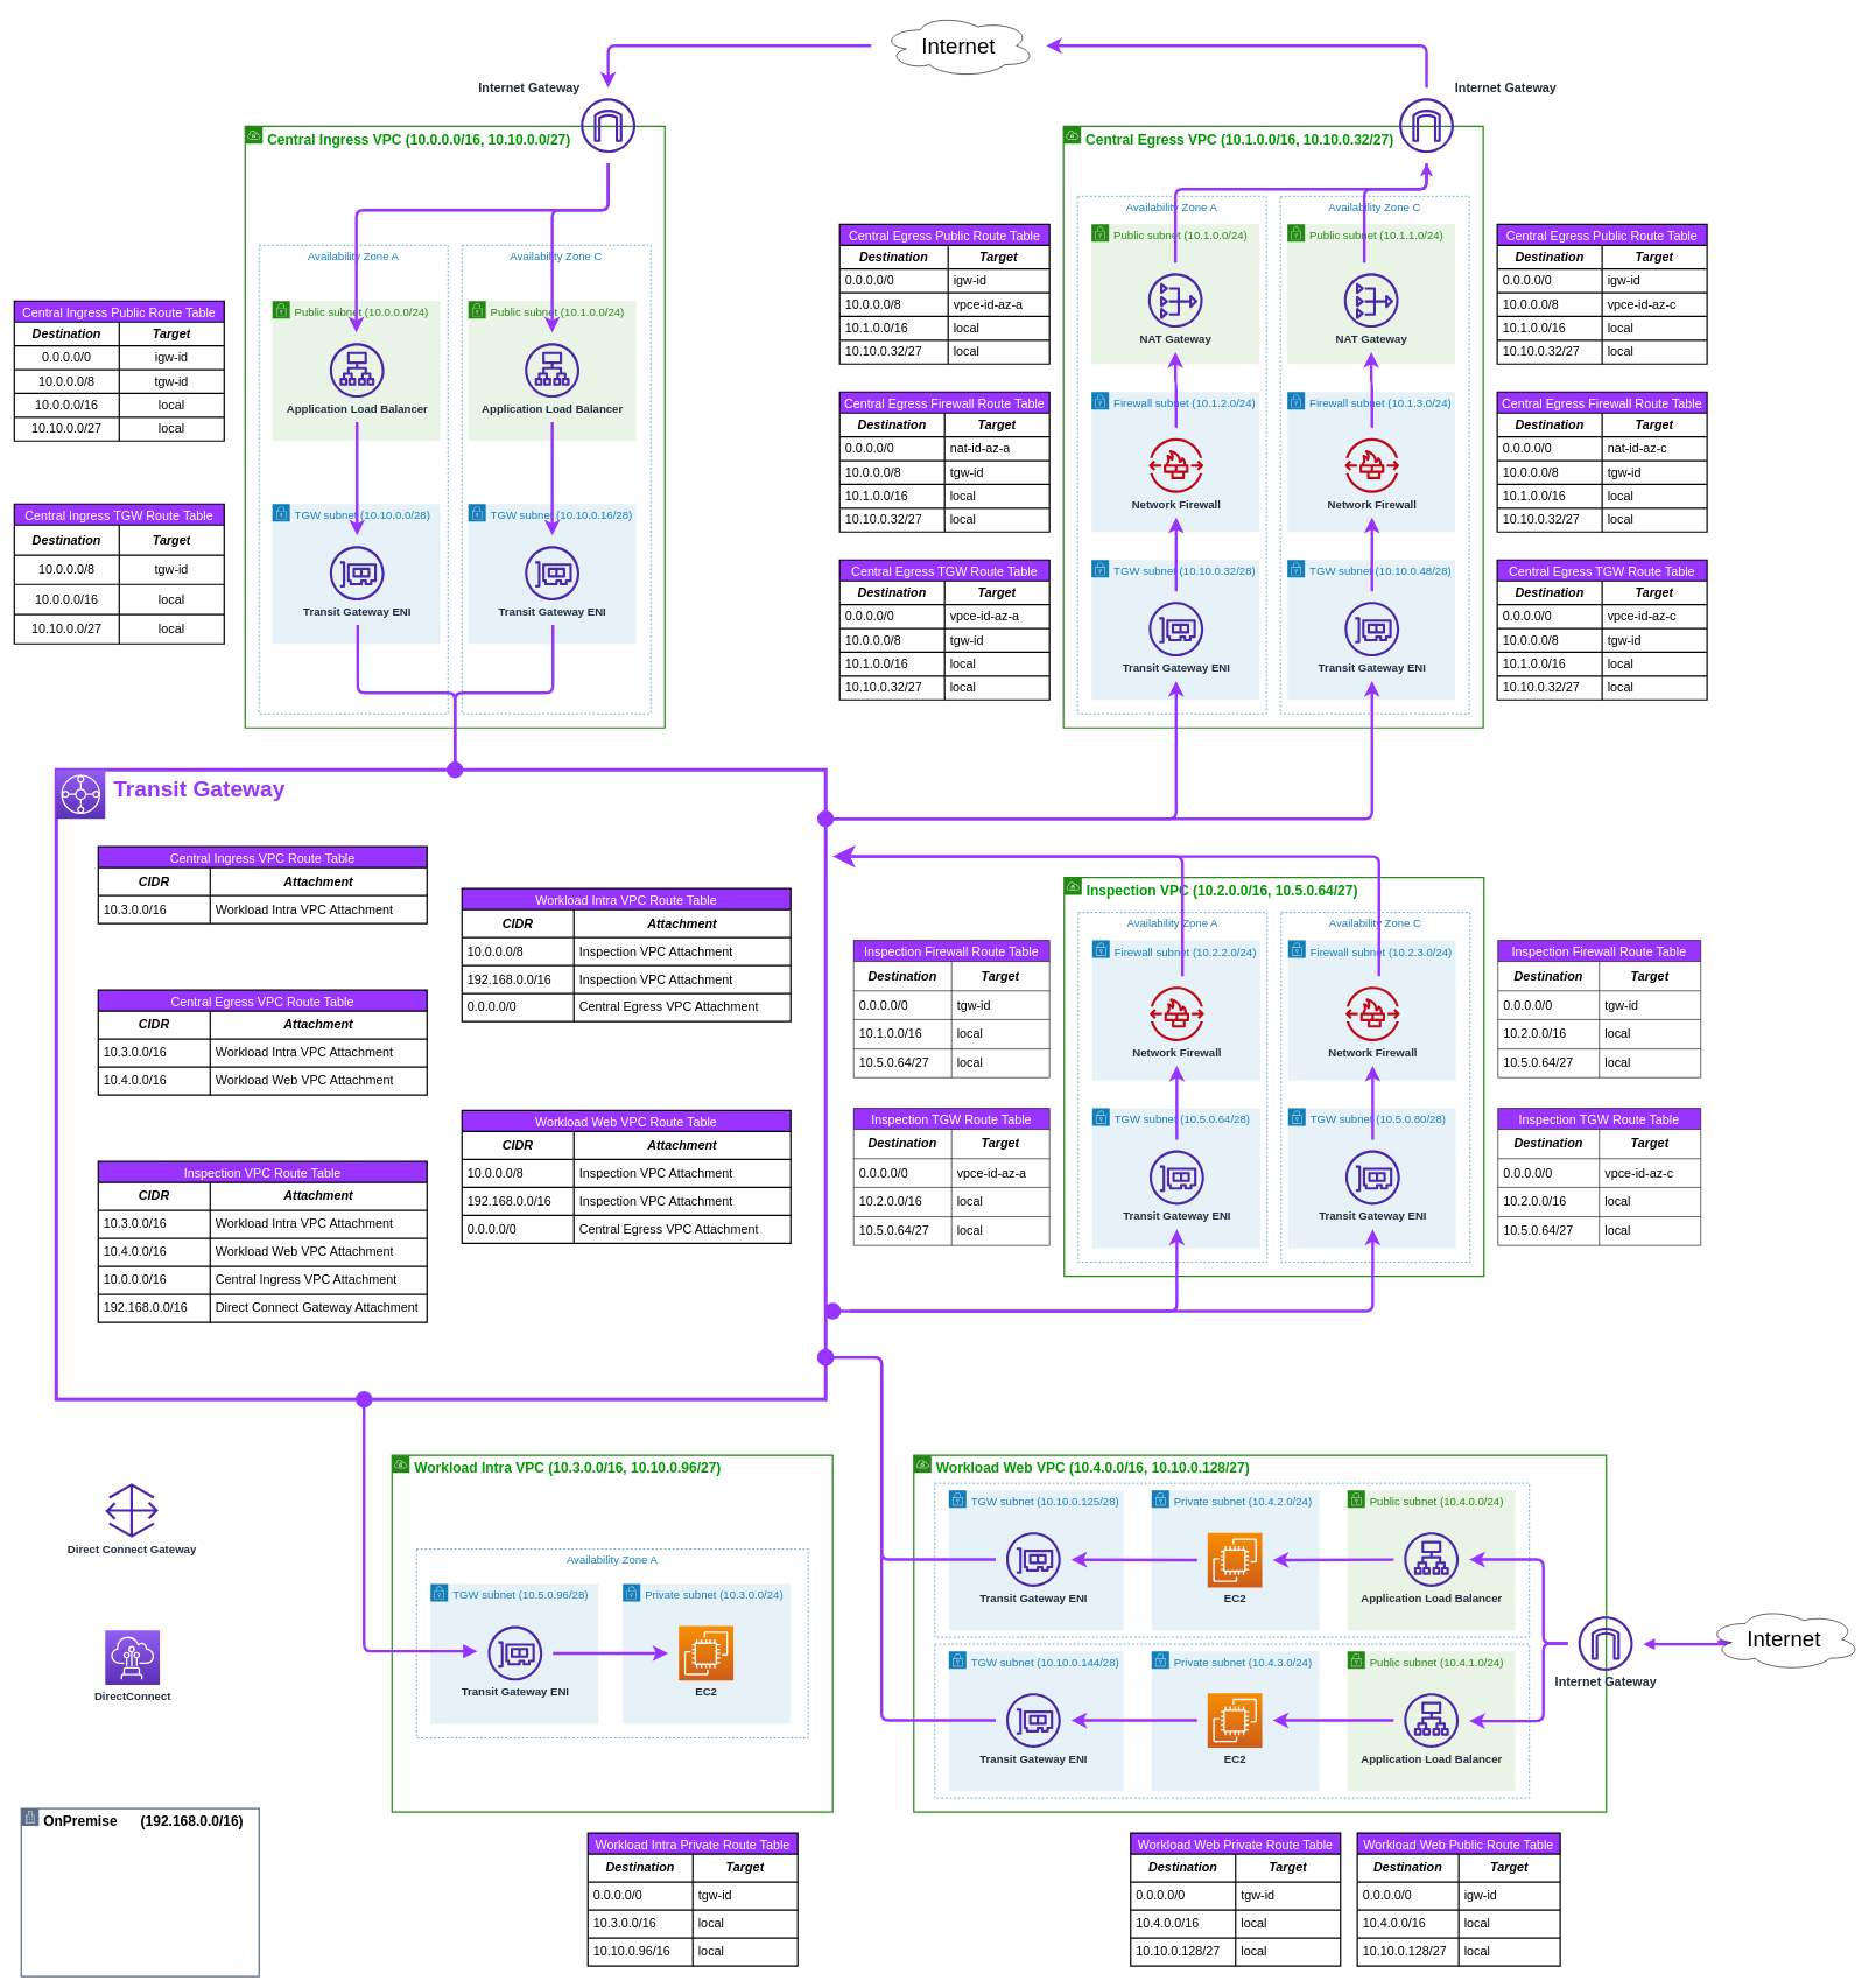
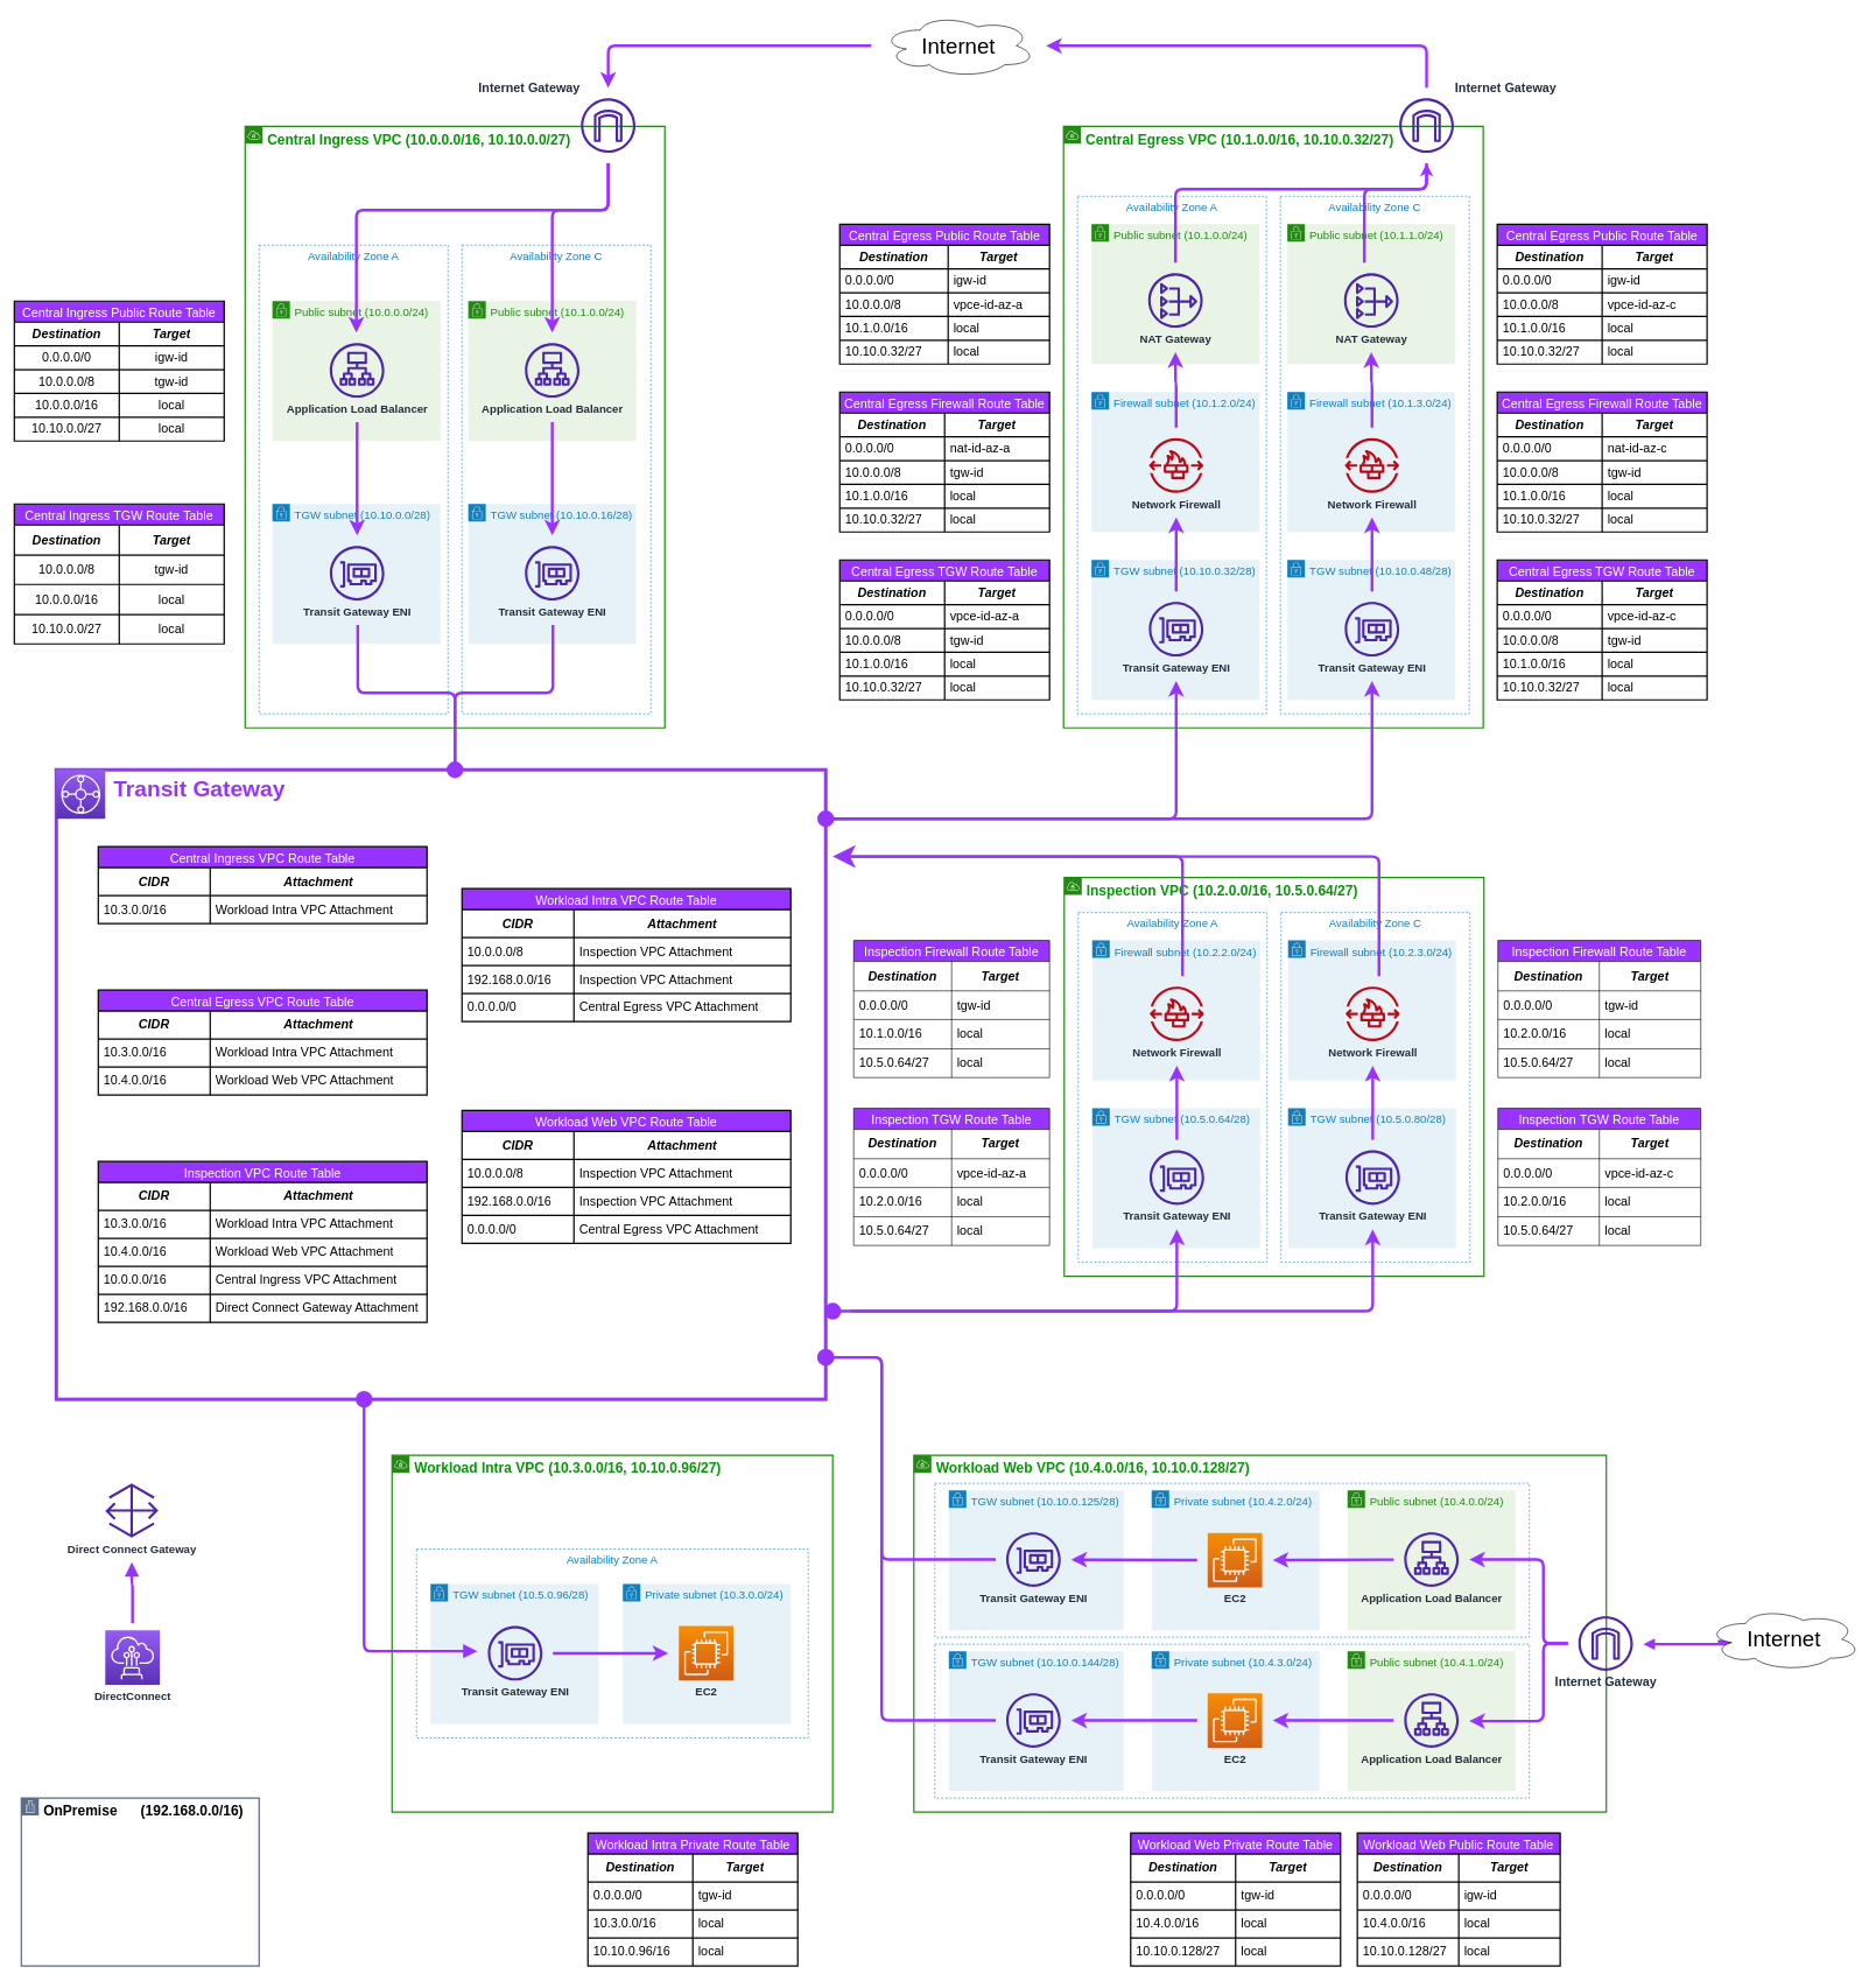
+ <mxCell id="375" style="edgeStyle=orthogonalEdgeStyle;html=1;strokeColor=#9933FF;strokeWidth=4;fontSize=16;startArrow=none;startFill=0;endArrow=block;endFill=1;startSize=10;endSize=10;sourcePerimeterSpacing=10;targetPerimeterSpacing=35;" edge="1" parent="1" source="376" target="377"><mxGeometry relative="1" as="geometry" /></mxCell>
- <mxCell id="378" value="OnPremise&amp;nbsp; &amp;nbsp; &amp;nbsp; (192.168.0.0/16)" style="points=[[0,0],[0.25,0],[0.5,0],[0.75,0],[1,0],[1,0.25],[1,0.5],[1,0.75],[1,1],[0.75,1],[0.5,1],[0.25,1],[0,1],[0,0.75],[0,0.5],[0,0.25]];outlineConnect=0;gradientColor=none;html=1;whiteSpace=wrap;fontSize=20;fontStyle=1;container=1;pointerEvents=0;collapsible=0;recursiveResize=0;shape=mxgraph.aws4.group;grIcon=mxgraph.aws4.group_corporate_data_center;strokeColor=#5A6C86;fillColor=none;verticalAlign=top;align=left;spacingLeft=30;fontColor=#000000;dashed=0;strokeWidth=2;" vertex="1" parent="1"><mxGeometry x="30" y="2585" width="340" height="240" as="geometry" /></mxCell>
+ <mxCell id="378" value="OnPremise&amp;nbsp; &amp;nbsp; &amp;nbsp; (192.168.0.0/16)" style="points=[[0,0],[0.25,0],[0.5,0],[0.75,0],[1,0],[1,0.25],[1,0.5],[1,0.75],[1,1],[0.75,1],[0.5,1],[0.25,1],[0,1],[0,0.75],[0,0.5],[0,0.25]];outlineConnect=0;gradientColor=none;html=1;whiteSpace=wrap;fontSize=20;fontStyle=1;container=1;pointerEvents=0;collapsible=0;recursiveResize=0;shape=mxgraph.aws4.group;grIcon=mxgraph.aws4.group_corporate_data_center;strokeColor=#5A6C86;fillColor=none;verticalAlign=top;align=left;spacingLeft=30;fontColor=#000000;dashed=0;strokeWidth=2;" vertex="1" parent="1"><mxGeometry x="30" y="2570" width="340" height="240" as="geometry" /></mxCell>
